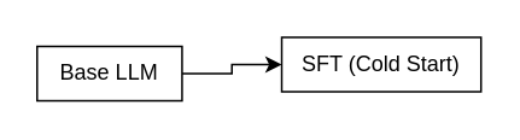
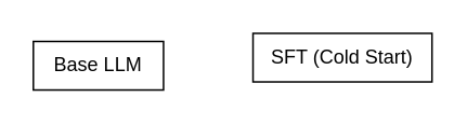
- <mxCell id="2" style="edgeStyle=orthogonalEdgeStyle;rounded=0;orthogonalLoop=1;jettySize=auto;html=1;exitX=1;exitY=0.5;exitDx=0;exitDy=0;entryX=0;entryY=0.5;entryDx=0;entryDy=0;" edge="1" parent="1" source="3" target="4"><mxGeometry relative="1" as="geometry" /></mxCell>
